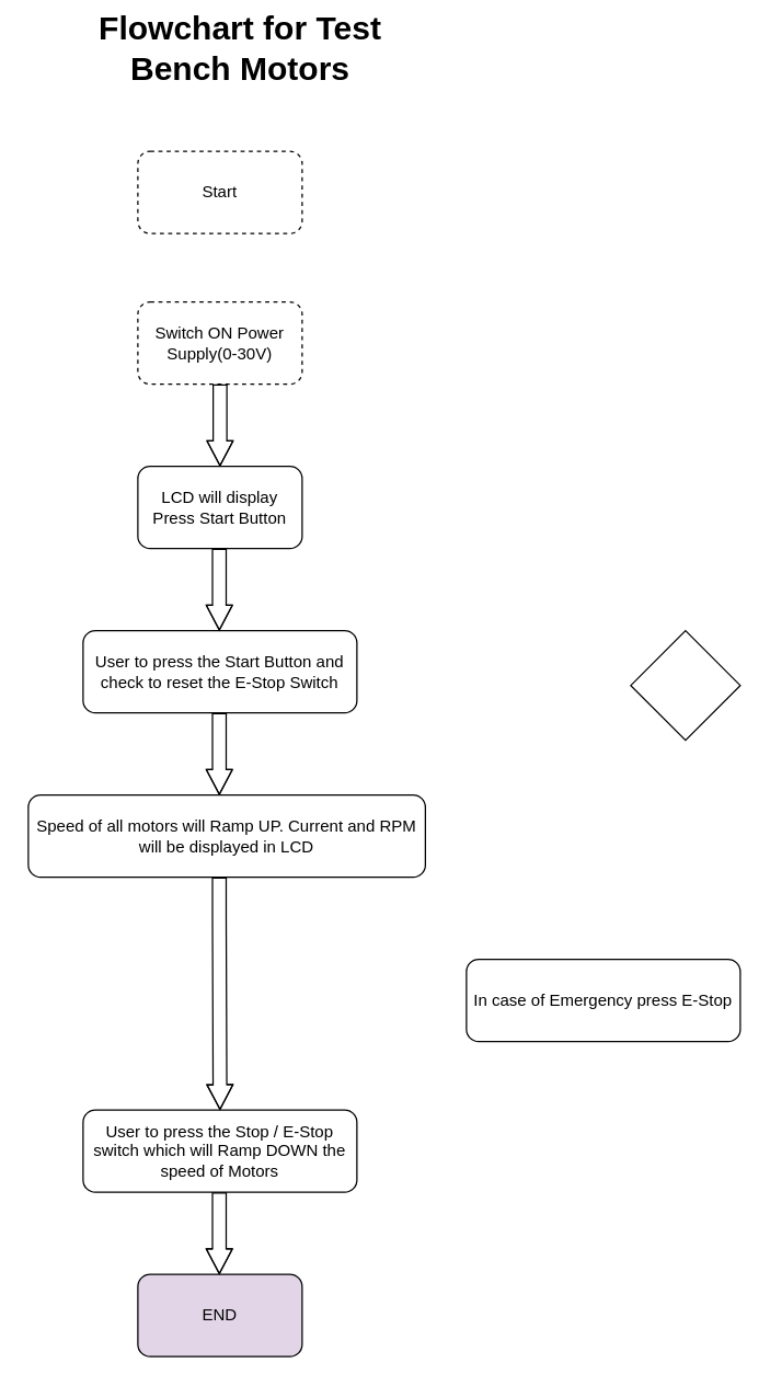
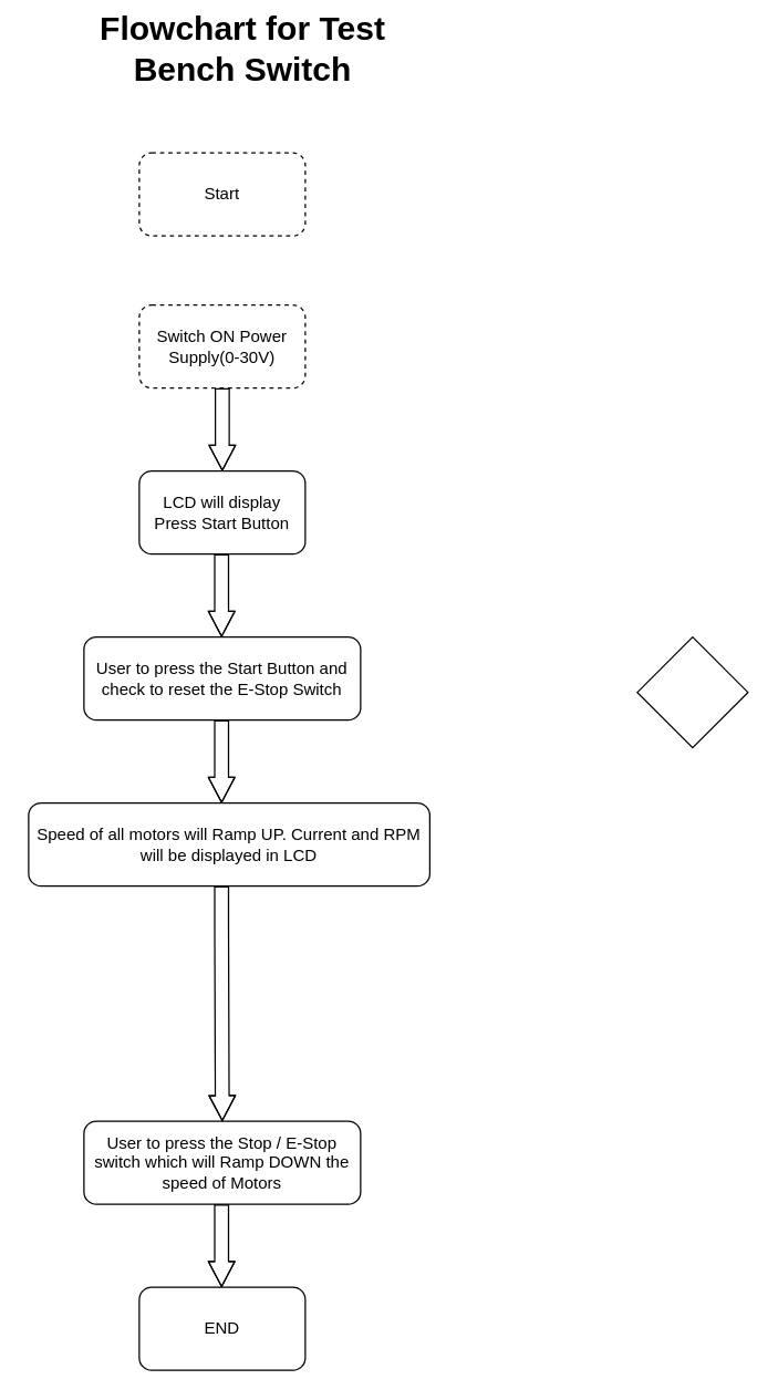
- <mxCell id="9" value="&lt;b&gt;&lt;font style=&quot;font-size: 24px;&quot;&gt;Flowchart for Test Bench Motors&lt;/font&gt;&lt;/b&gt;" style="text;html=1;strokeColor=none;fillColor=none;align=center;verticalAlign=middle;whiteSpace=wrap;rounded=0;" vertex="1" parent="1"><mxGeometry x="40" y="20" width="270" height="30" as="geometry" /></mxCell>
+ <mxCell id="9" value="&lt;b&gt;&lt;font style=&quot;font-size: 24px;&quot;&gt;Flowchart for Test Bench Switch&lt;/font&gt;&lt;/b&gt;" style="text;html=1;strokeColor=none;fillColor=none;align=center;verticalAlign=middle;whiteSpace=wrap;rounded=0;" vertex="1" parent="1"><mxGeometry x="40" y="20" width="270" height="30" as="geometry" /></mxCell>
- <mxCell id="16" value="In case of Emergency press E-Stop" style="rounded=1;whiteSpace=wrap;html=1;" vertex="1" parent="1"><mxGeometry x="340" y="700" width="200" height="60" as="geometry" /></mxCell>
- <mxCell id="12" value="END" style="rounded=1;whiteSpace=wrap;html=1;fillColor=#e1d5e7;" vertex="1" parent="1"><mxGeometry x="100" y="930" width="120" height="60" as="geometry" /></mxCell>
+ <mxCell id="12" value="END" style="rounded=1;whiteSpace=wrap;html=1;" vertex="1" parent="1"><mxGeometry x="100" y="930" width="120" height="60" as="geometry" /></mxCell>
